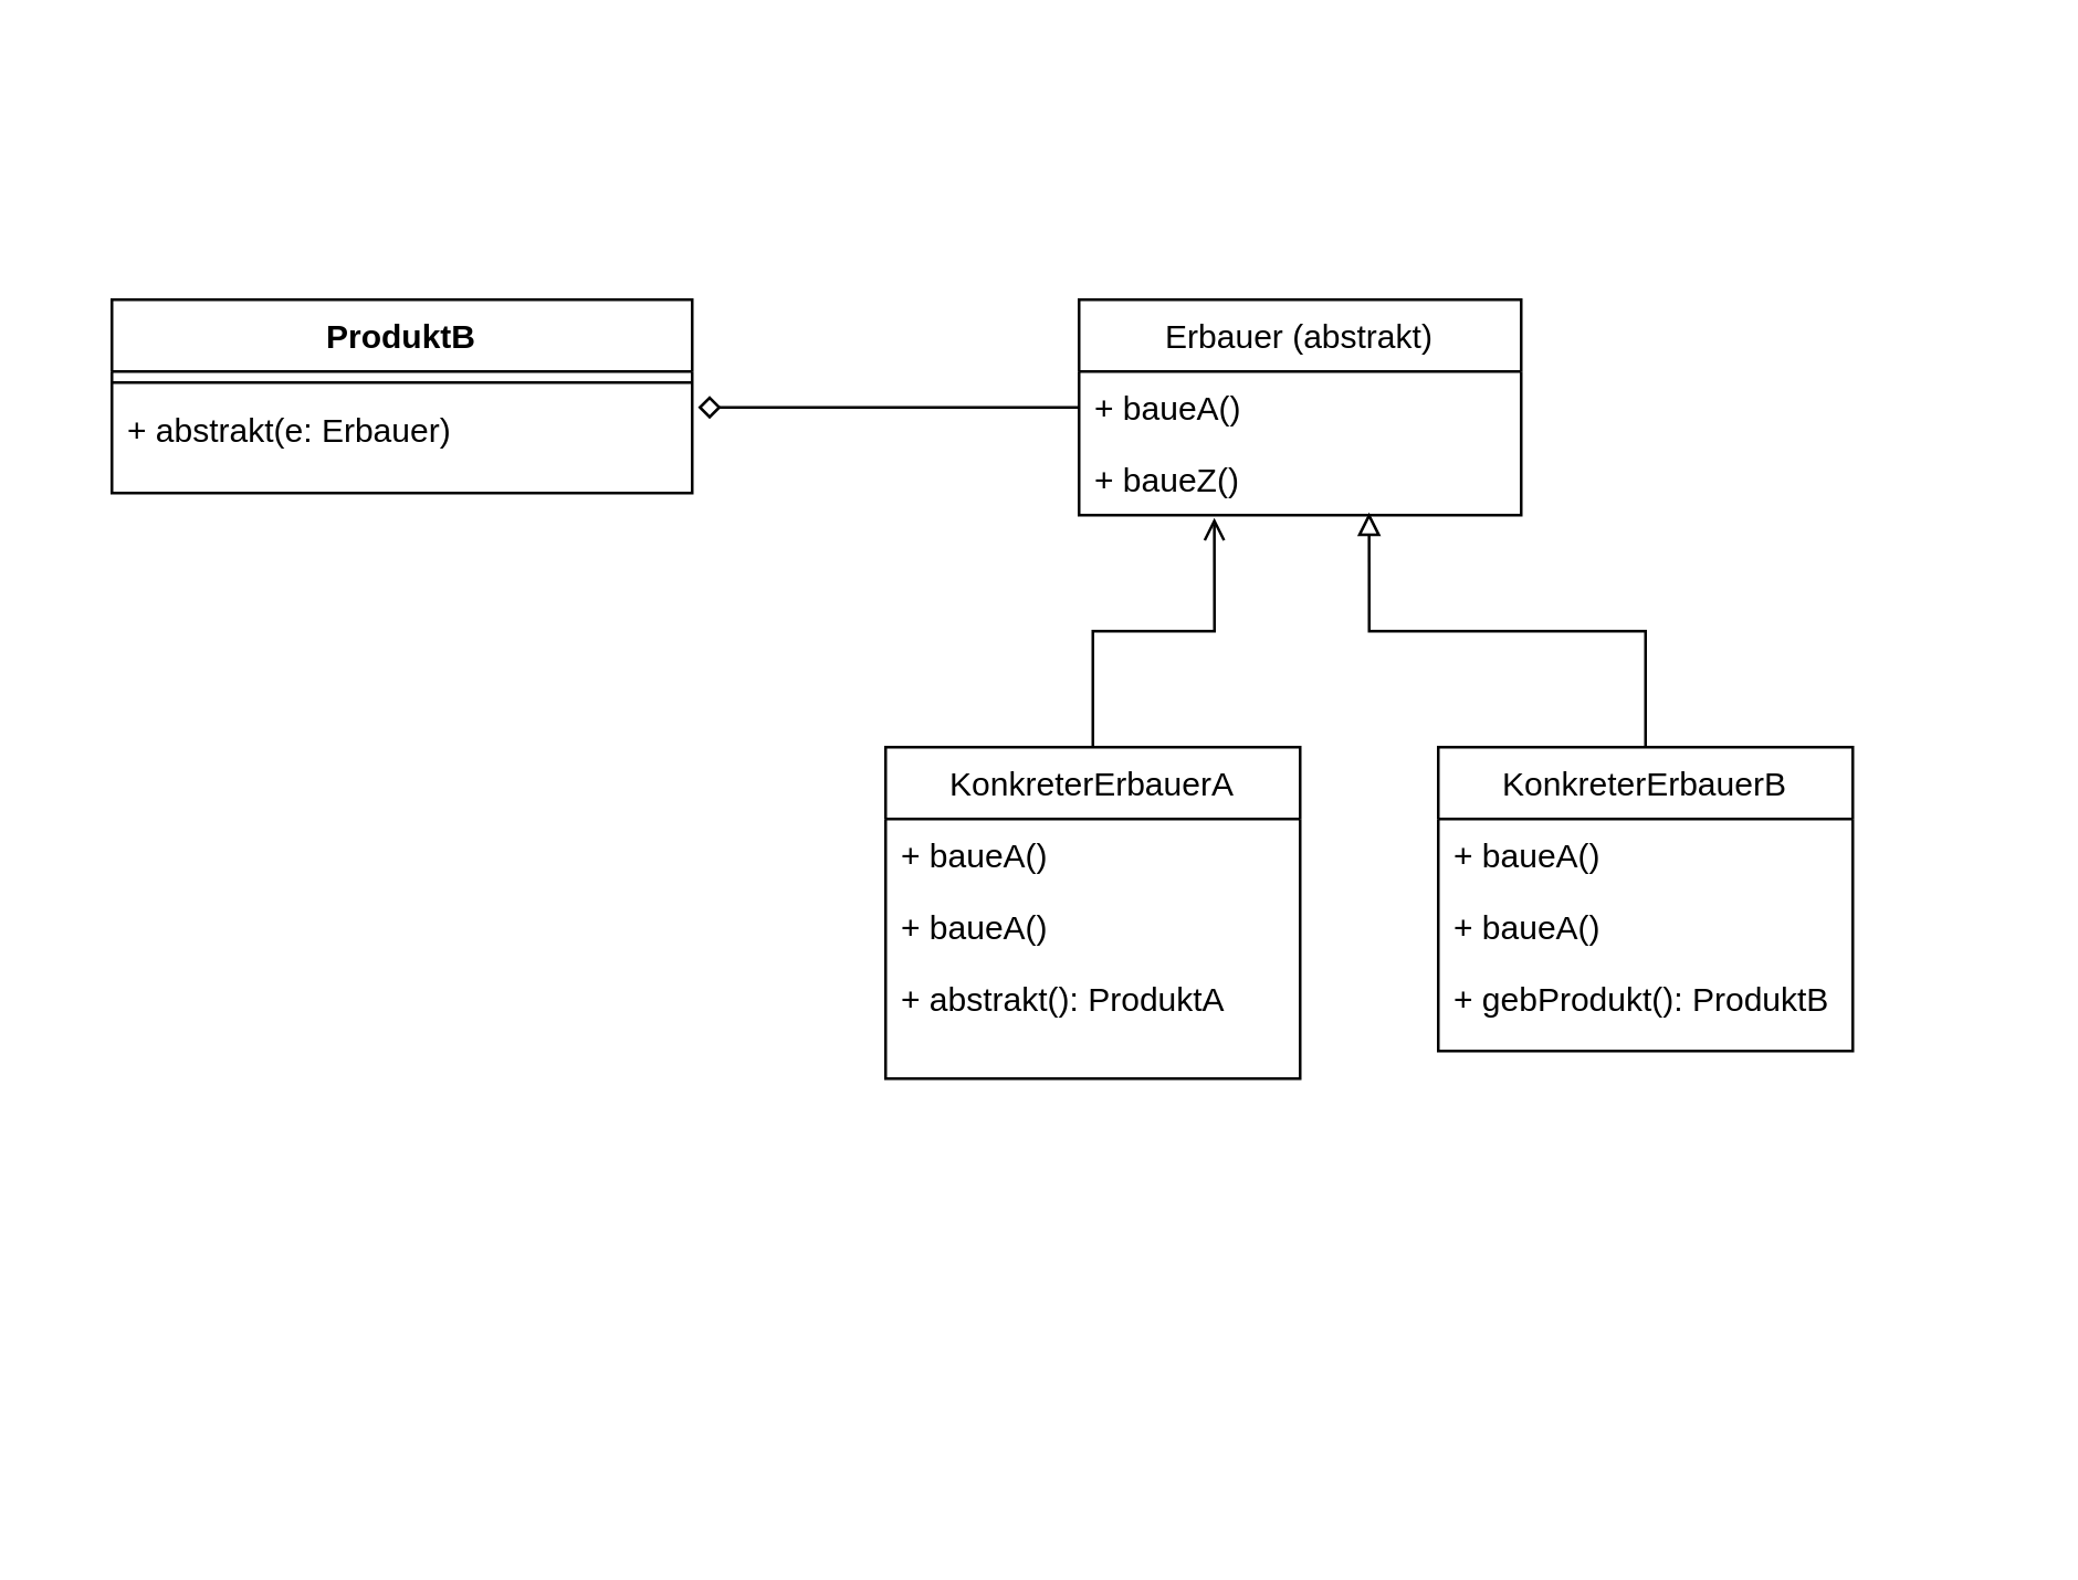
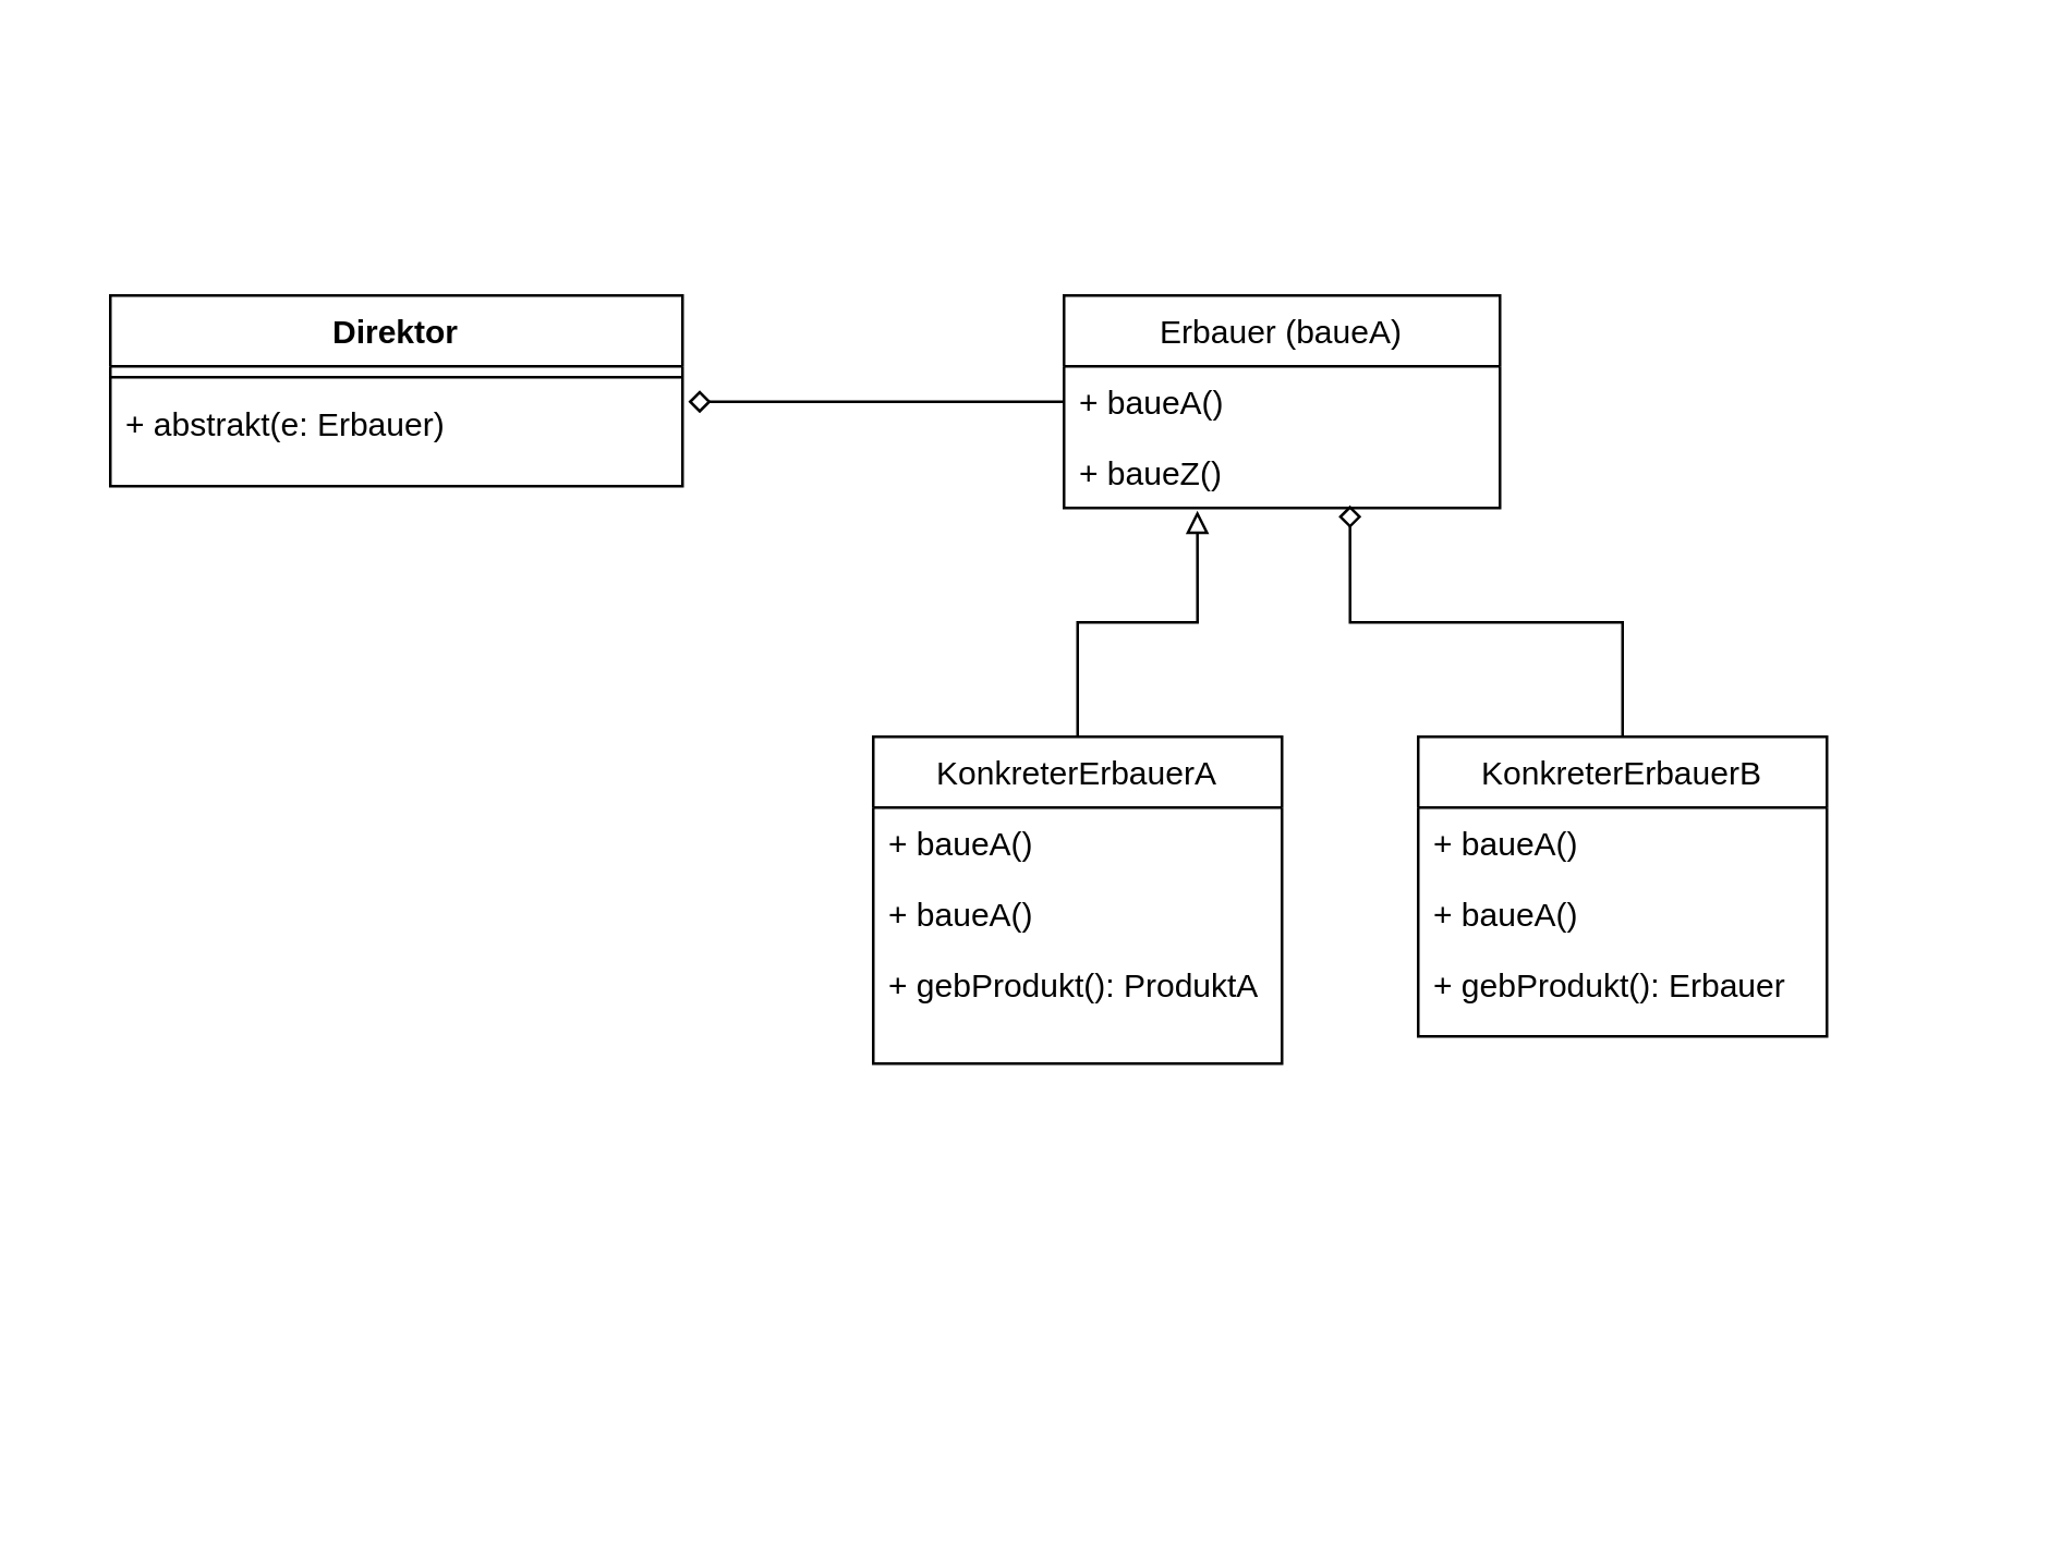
- <mxCell id="6" value="ProduktB" style="swimlane;fontStyle=1;align=center;verticalAlign=top;childLayout=stackLayout;horizontal=1;startSize=26;horizontalStack=0;resizeParent=1;resizeParentMax=0;resizeLast=0;collapsible=1;marginBottom=0;" vertex="1" parent="1"><mxGeometry x="40" y="108" width="210" height="70" as="geometry" /></mxCell>
+ <mxCell id="6" value="Direktor" style="swimlane;fontStyle=1;align=center;verticalAlign=top;childLayout=stackLayout;horizontal=1;startSize=26;horizontalStack=0;resizeParent=1;resizeParentMax=0;resizeLast=0;collapsible=1;marginBottom=0;" vertex="1" parent="1"><mxGeometry x="40" y="108" width="210" height="70" as="geometry" /></mxCell>
- <mxCell id="3" value="Erbauer (abstrakt)" style="swimlane;fontStyle=0;childLayout=stackLayout;horizontal=1;startSize=26;fillColor=none;horizontalStack=0;resizeParent=1;resizeParentMax=0;resizeLast=0;collapsible=1;marginBottom=0;" vertex="1" parent="1"><mxGeometry x="390" y="108" width="160" height="78" as="geometry" /></mxCell>
+ <mxCell id="3" value="Erbauer (baueA)" style="swimlane;fontStyle=0;childLayout=stackLayout;horizontal=1;startSize=26;fillColor=none;horizontalStack=0;resizeParent=1;resizeParentMax=0;resizeLast=0;collapsible=1;marginBottom=0;" vertex="1" parent="1"><mxGeometry x="390" y="108" width="160" height="78" as="geometry" /></mxCell>
- <mxCell id="10" style="edgeStyle=orthogonalEdgeStyle;rounded=0;orthogonalLoop=1;jettySize=auto;html=1;entryX=0.306;entryY=1.038;entryDx=0;entryDy=0;entryPerimeter=0;endArrow=open;endFill=0;" edge="1" parent="1" source="11" target="5"><mxGeometry relative="1" as="geometry" /></mxCell>
+ <mxCell id="10" style="edgeStyle=orthogonalEdgeStyle;rounded=0;orthogonalLoop=1;jettySize=auto;html=1;entryX=0.306;entryY=1.038;entryDx=0;entryDy=0;entryPerimeter=0;endArrow=block;endFill=0;" edge="1" parent="1" source="11" target="5"><mxGeometry relative="1" as="geometry" /></mxCell>
- <mxCell id="15" style="edgeStyle=orthogonalEdgeStyle;rounded=0;orthogonalLoop=1;jettySize=auto;html=1;entryX=0.656;entryY=0.962;entryDx=0;entryDy=0;entryPerimeter=0;endArrow=block;endFill=0;" edge="1" parent="1" source="16" target="5"><mxGeometry relative="1" as="geometry" /></mxCell>
+ <mxCell id="15" style="edgeStyle=orthogonalEdgeStyle;rounded=0;orthogonalLoop=1;jettySize=auto;html=1;entryX=0.656;entryY=0.962;entryDx=0;entryDy=0;entryPerimeter=0;endArrow=diamond;endFill=0;" edge="1" parent="1" source="16" target="5"><mxGeometry relative="1" as="geometry" /></mxCell>
- <mxCell id="14" value="+ abstrakt(): ProduktA" style="text;strokeColor=none;fillColor=none;align=left;verticalAlign=top;spacingLeft=4;spacingRight=4;overflow=hidden;rotatable=0;points=[[0,0.5],[1,0.5]];portConstraint=eastwest;" vertex="1" parent="11"><mxGeometry y="78" width="150" height="42" as="geometry" /></mxCell>
+ <mxCell id="14" value="+ gebProdukt(): ProduktA" style="text;strokeColor=none;fillColor=none;align=left;verticalAlign=top;spacingLeft=4;spacingRight=4;overflow=hidden;rotatable=0;points=[[0,0.5],[1,0.5]];portConstraint=eastwest;" vertex="1" parent="11"><mxGeometry y="78" width="150" height="42" as="geometry" /></mxCell>
- <mxCell id="19" value="+ gebProdukt(): ProduktB" style="text;strokeColor=none;fillColor=none;align=left;verticalAlign=top;spacingLeft=4;spacingRight=4;overflow=hidden;rotatable=0;points=[[0,0.5],[1,0.5]];portConstraint=eastwest;" vertex="1" parent="16"><mxGeometry y="78" width="150" height="32" as="geometry" /></mxCell>
+ <mxCell id="19" value="+ gebProdukt(): Erbauer" style="text;strokeColor=none;fillColor=none;align=left;verticalAlign=top;spacingLeft=4;spacingRight=4;overflow=hidden;rotatable=0;points=[[0,0.5],[1,0.5]];portConstraint=eastwest;" vertex="1" parent="16"><mxGeometry y="78" width="150" height="32" as="geometry" /></mxCell>
